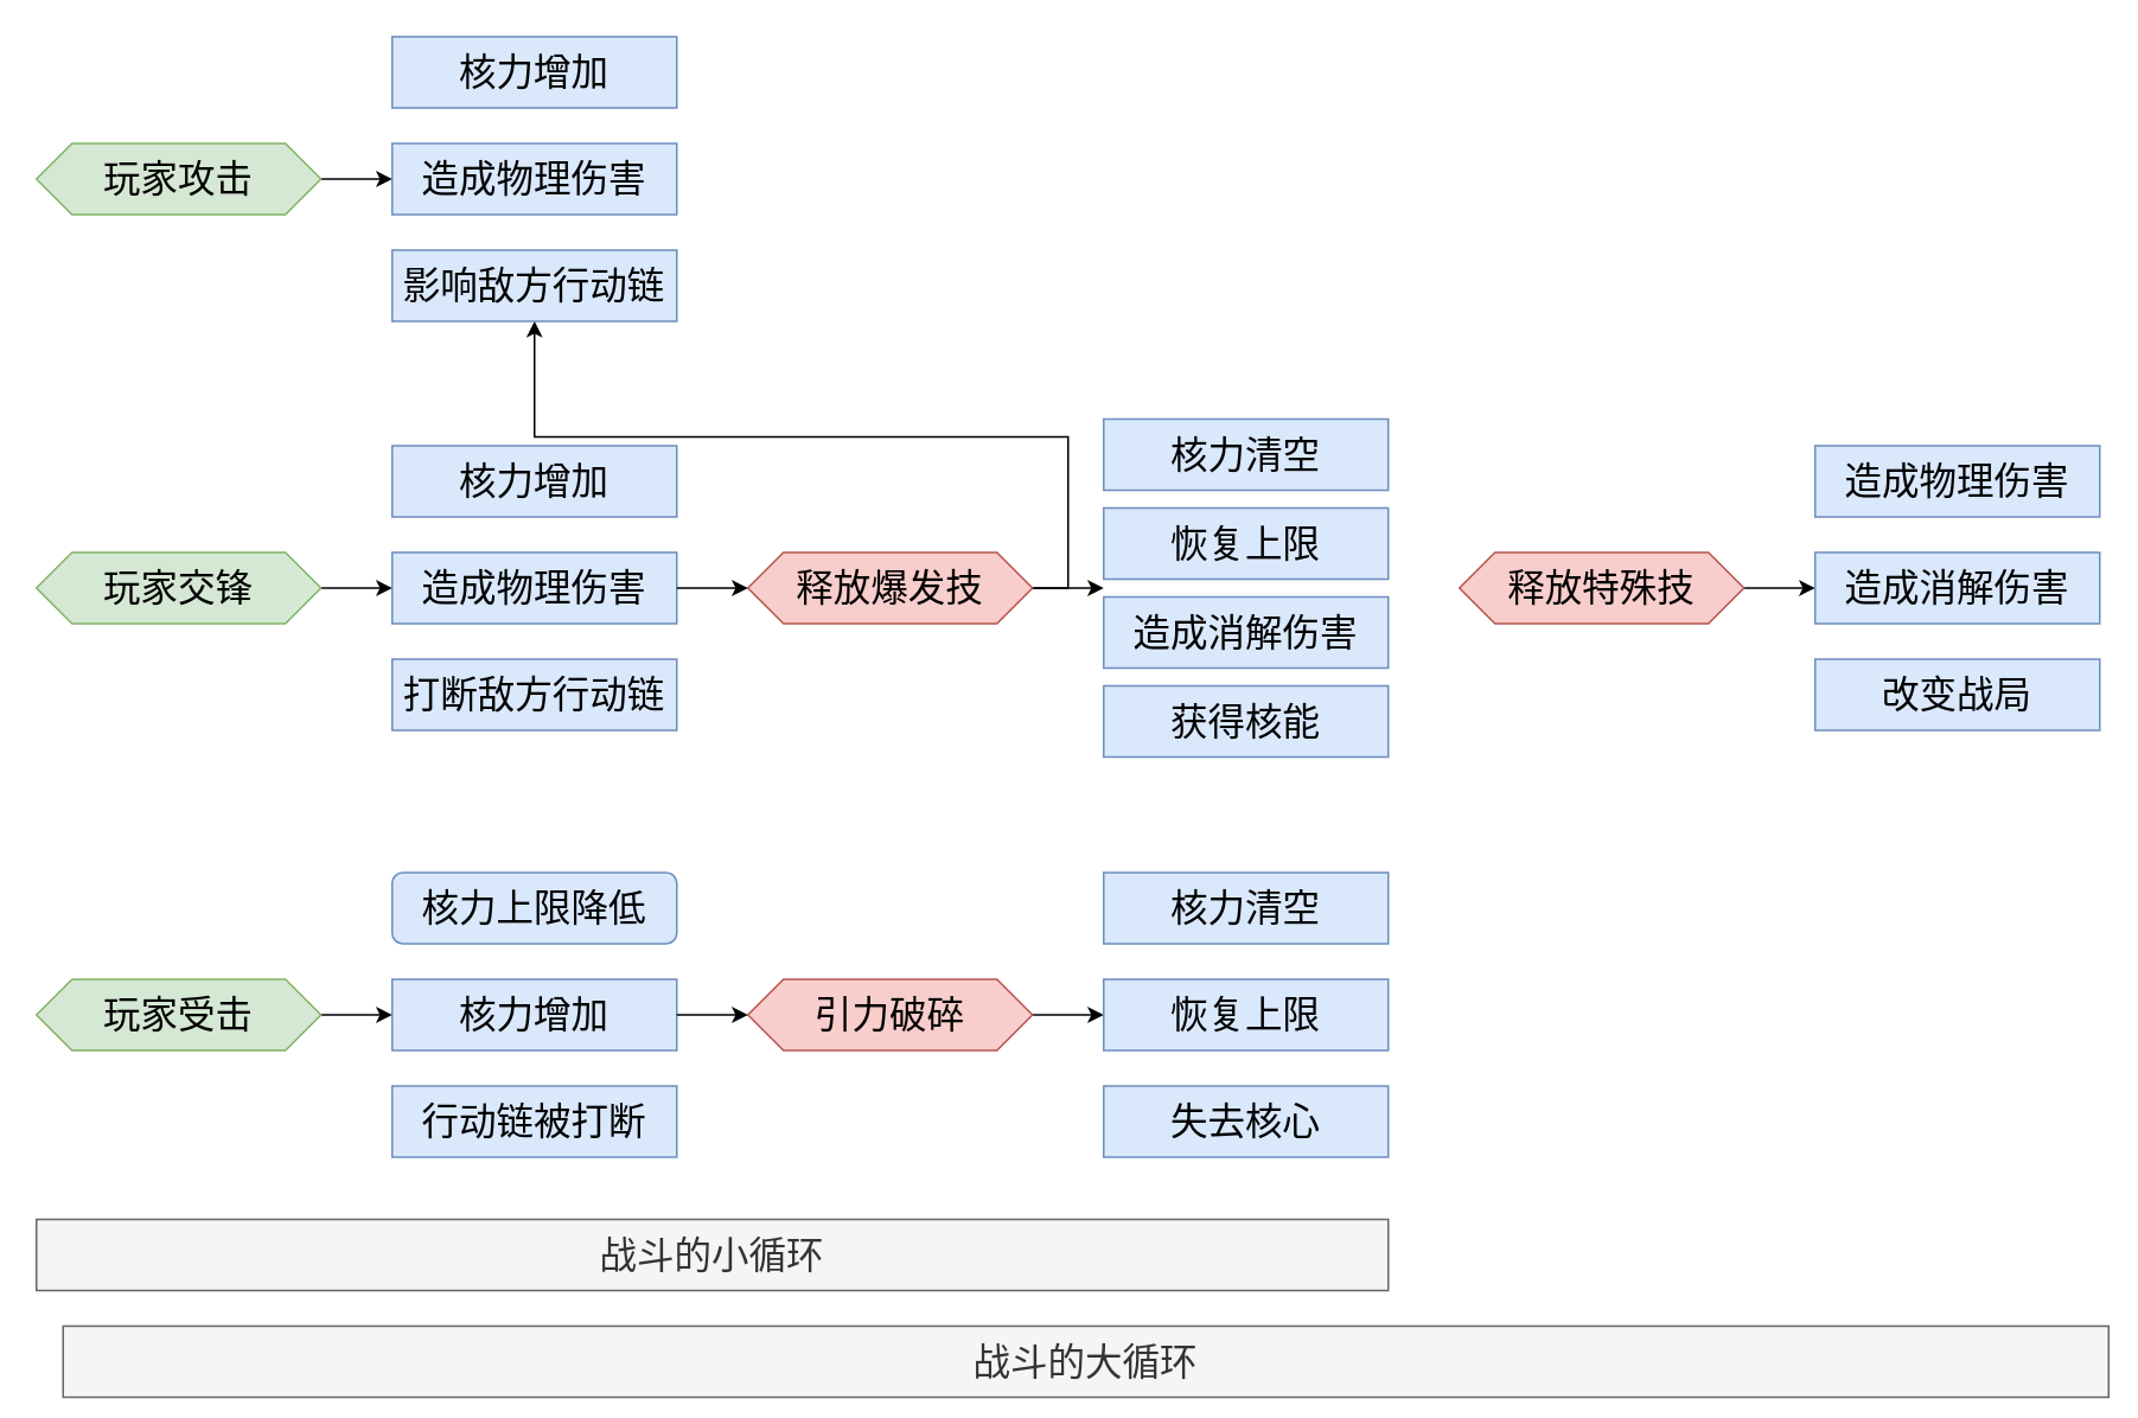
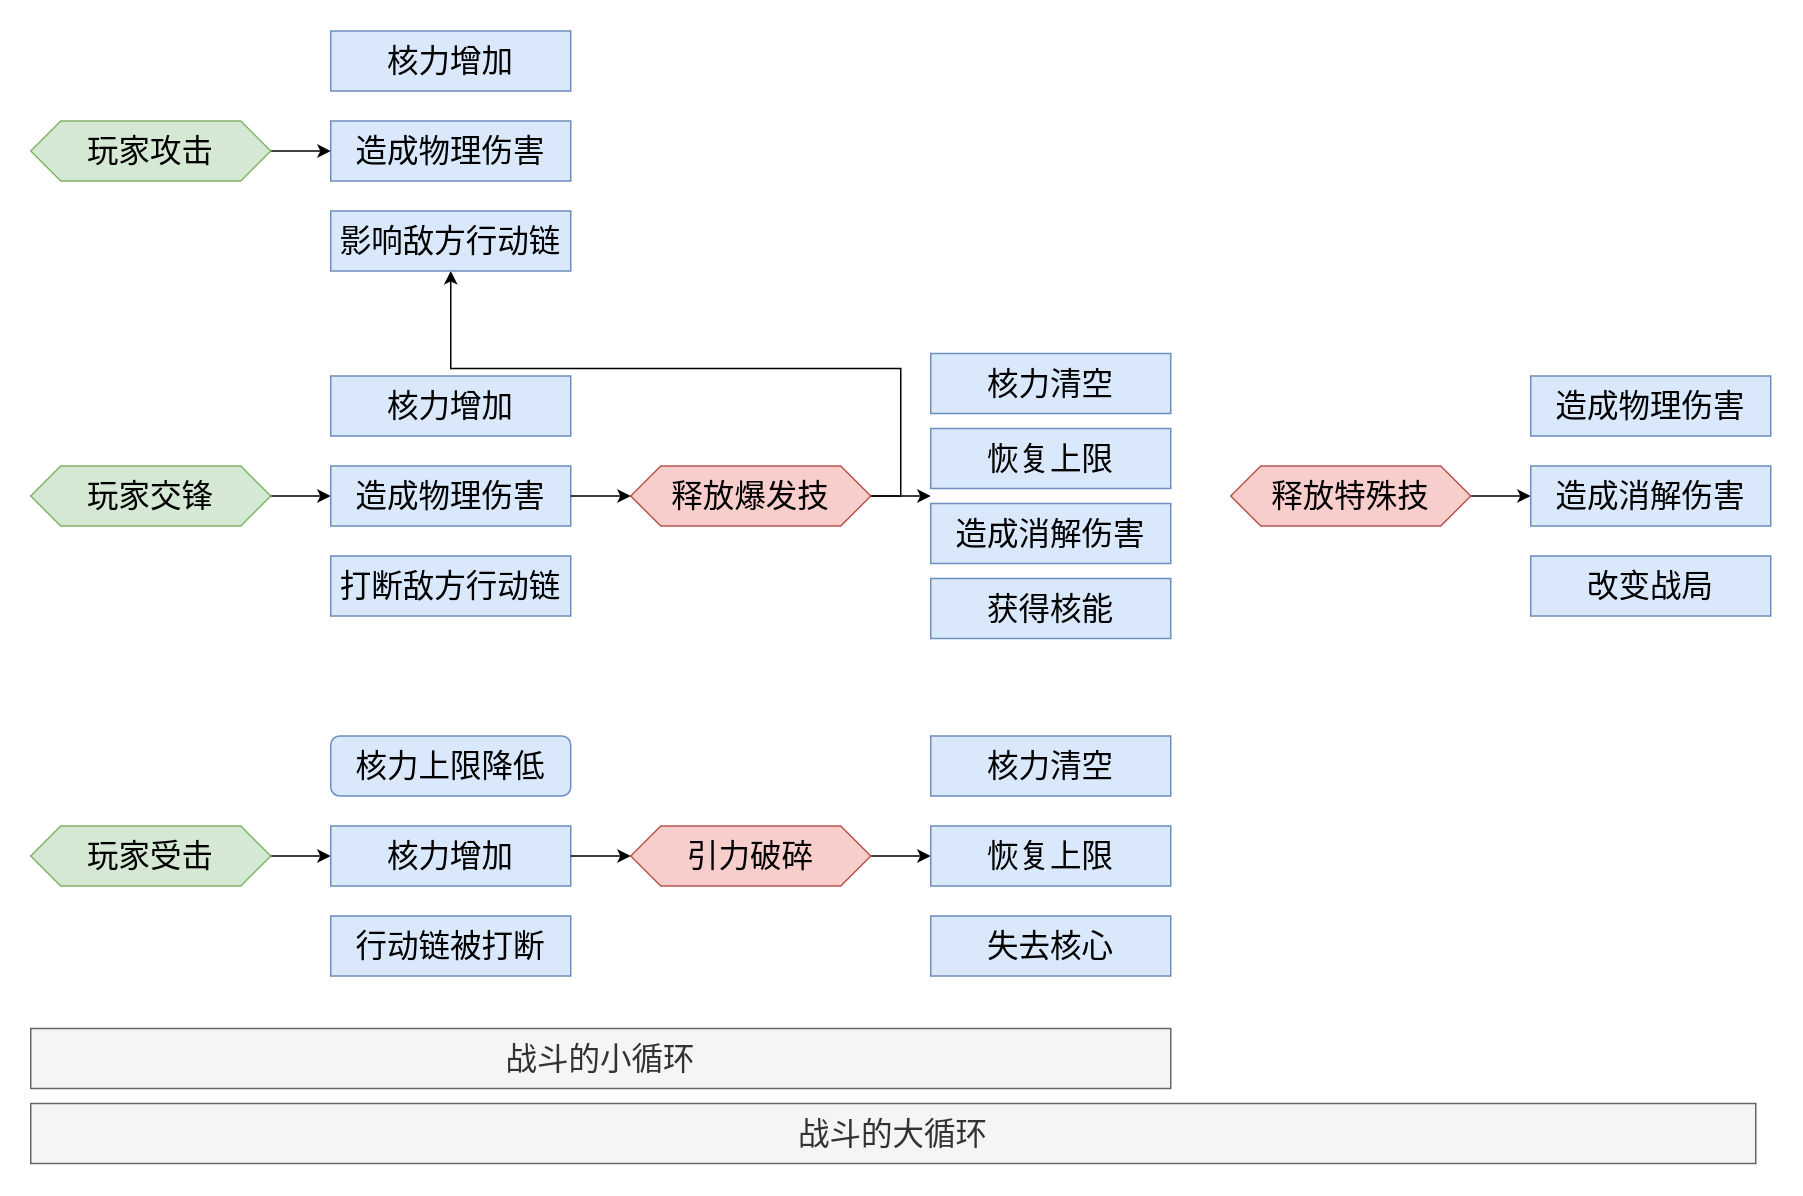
- <mxCell id="37" value="战斗的大循环" style="rounded=0;whiteSpace=wrap;html=1;fillColor=#f5f5f5;strokeColor=#666666;fontSize=21;fontColor=#333333;" vertex="1" parent="1"><mxGeometry x="35" y="745" width="1150" height="40" as="geometry" /></mxCell>
+ <mxCell id="37" value="战斗的大循环" style="rounded=0;whiteSpace=wrap;html=1;fillColor=#f5f5f5;strokeColor=#666666;fontSize=21;fontColor=#333333;" vertex="1" parent="1"><mxGeometry x="20" y="735" width="1150" height="40" as="geometry" /></mxCell>
